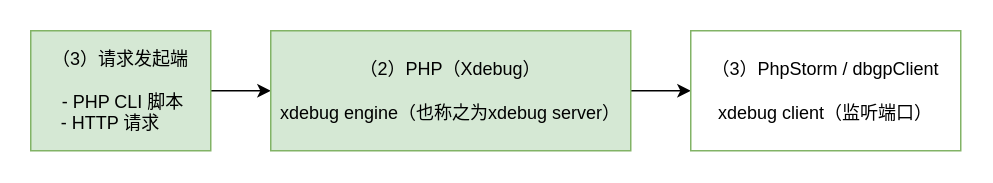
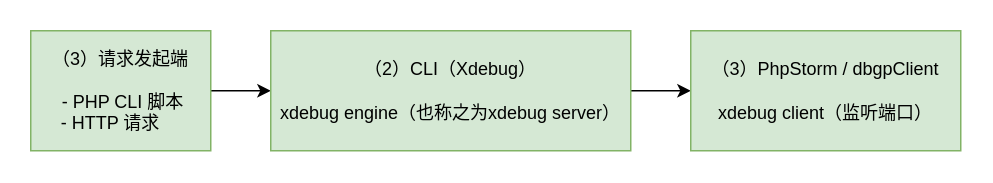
- <mxCell id="5" value="（2）PHP（Xdebug）&lt;br&gt;&lt;br&gt;xdebug engine（也称之为xdebug server）" style="whiteSpace=wrap;html=1;fillColor=#d5e8d4;strokeColor=#82b366;fontStyle=0;" vertex="1" parent="1"><mxGeometry x="180" y="20" width="240" height="80" as="geometry" /></mxCell>
+ <mxCell id="5" value="（2）CLI（Xdebug）&lt;br&gt;&lt;br&gt;xdebug engine（也称之为xdebug server）" style="whiteSpace=wrap;html=1;fillColor=#d5e8d4;strokeColor=#82b366;fontStyle=0;" vertex="1" parent="1"><mxGeometry x="180" y="20" width="240" height="80" as="geometry" /></mxCell>
- <mxCell id="6" value="（3）PhpStorm /&amp;nbsp;dbgpClient&lt;br&gt;&lt;br&gt;xdebug client（监听端口）" style="whiteSpace=wrap;html=1;fillColor=#ffffff;strokeColor=#82b366;fontStyle=0;align=center;" vertex="1" parent="1"><mxGeometry x="460" y="20" width="180" height="80" as="geometry" /></mxCell>
+ <mxCell id="6" value="（3）PhpStorm /&amp;nbsp;dbgpClient&lt;br&gt;&lt;br&gt;xdebug client（监听端口）" style="whiteSpace=wrap;html=1;fillColor=#d5e8d4;strokeColor=#82b366;fontStyle=0;align=center;" vertex="1" parent="1"><mxGeometry x="460" y="20" width="180" height="80" as="geometry" /></mxCell>
